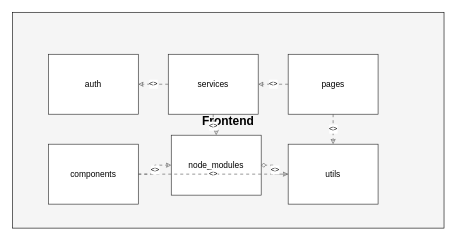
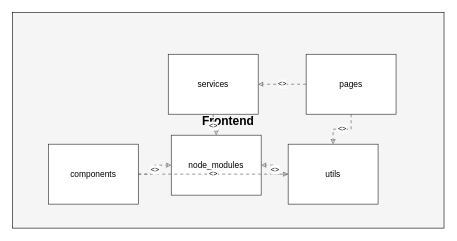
- <mxCell id="3" value="auth" style="shape=package;whiteSpace=wrap;html=1;fontSize=14;strokeColor=#222222;fillColor=#ffffff;" vertex="1" parent="1"><mxGeometry x="80" y="90" width="150" height="100" as="geometry" /></mxCell>
- <mxCell id="9" value="&lt;&lt;import&gt;&gt;" style="edgeStyle=orthogonalEdgeStyle;rounded=0;orthogonalLoop=1;jettySize=auto;html=1;dashed=1;dashPattern=5 5;endArrow=classic;endFill=0;fontSize=12;strokeColor=#555555;" edge="1" parent="1" source="4" target="3"><mxGeometry relative="1" as="geometry" /></mxCell>
- <mxCell id="5" value="pages" style="shape=package;whiteSpace=wrap;html=1;fontSize=14;strokeColor=#222222;fillColor=#ffffff;" vertex="1" parent="1"><mxGeometry x="480" y="90" width="150" height="100" as="geometry" /></mxCell>
+ <mxCell id="5" value="pages" style="shape=package;whiteSpace=wrap;html=1;fontSize=14;strokeColor=#222222;fillColor=#ffffff;" vertex="1" parent="1"><mxGeometry x="510" y="90" width="150" height="100" as="geometry" /></mxCell>
- <mxCell id="13" value="&lt;&lt;import&gt;&gt;" style="edgeStyle=orthogonalEdgeStyle;rounded=0;orthogonalLoop=1;jettySize=auto;html=1;dashed=1;dashPattern=5 5;endArrow=diamond;endFill=0;fontSize=12;strokeColor=#555555;" edge="1" parent="1" source="8" target="7"><mxGeometry relative="1" as="geometry" /></mxCell>
+ <mxCell id="13" value="&lt;&lt;import&gt;&gt;" style="edgeStyle=orthogonalEdgeStyle;rounded=0;orthogonalLoop=1;jettySize=auto;html=1;dashed=1;dashPattern=5 5;endArrow=classic;endFill=0;fontSize=12;strokeColor=#555555;" edge="1" parent="1" source="8" target="7"><mxGeometry relative="1" as="geometry" /></mxCell>
